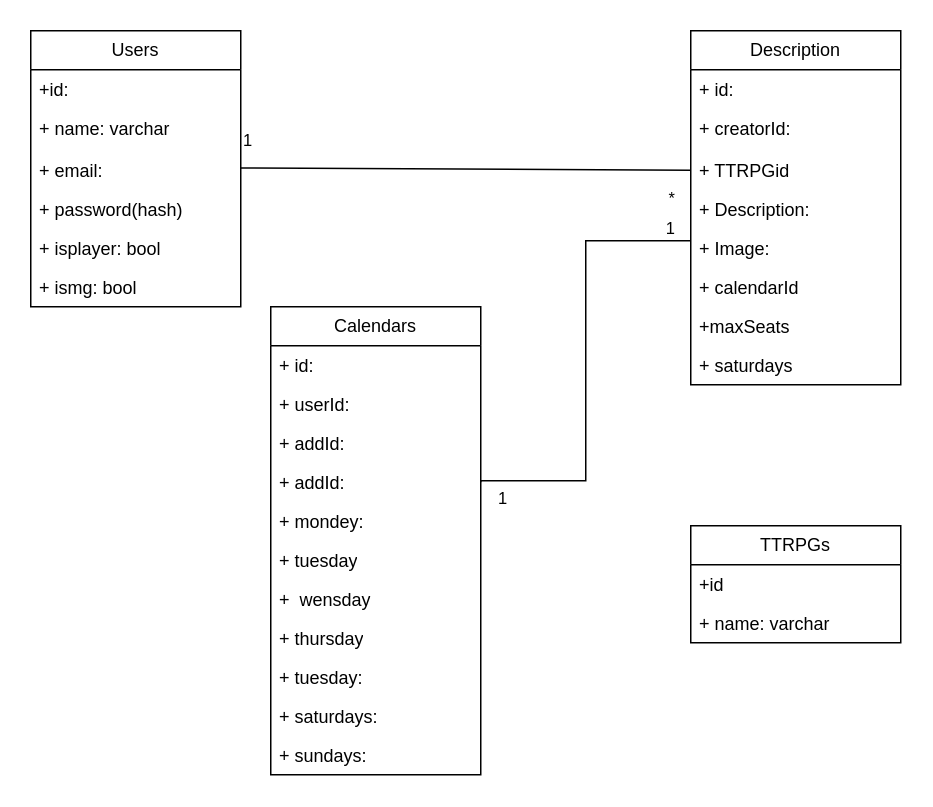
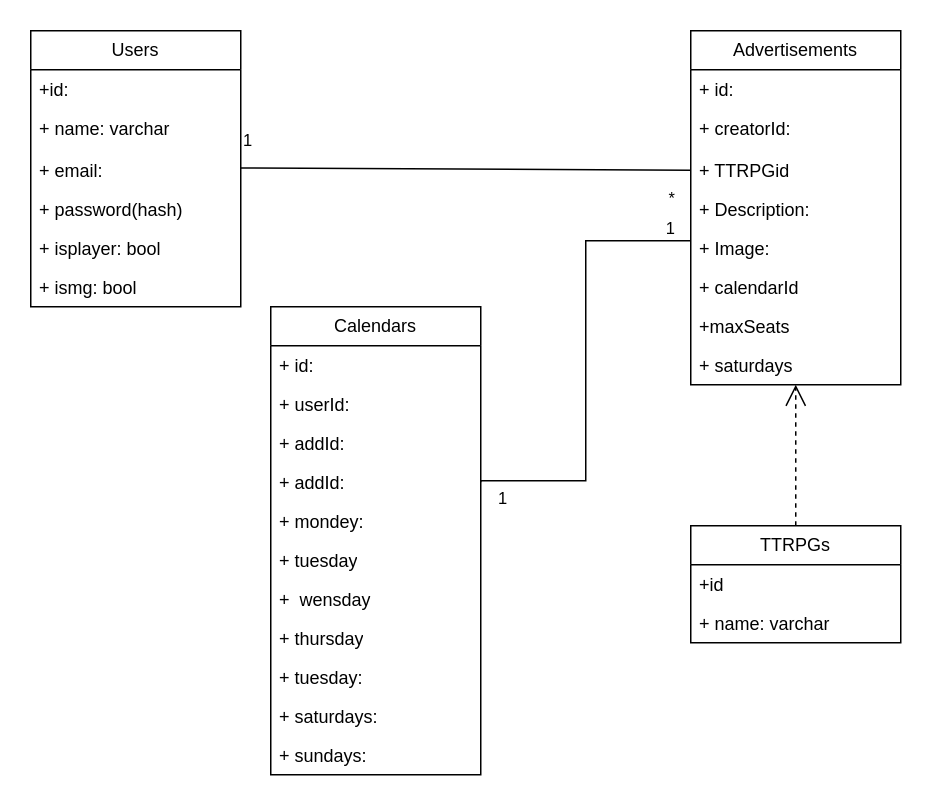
- <mxCell id="12" value="Description" style="swimlane;fontStyle=0;childLayout=stackLayout;horizontal=1;startSize=26;fillColor=none;horizontalStack=0;resizeParent=1;resizeParentMax=0;resizeLast=0;collapsible=1;marginBottom=0;whiteSpace=wrap;html=1;" vertex="1" parent="1"><mxGeometry x="460" y="20" width="140" height="236" as="geometry" /></mxCell>
+ <mxCell id="12" value="Advertisements" style="swimlane;fontStyle=0;childLayout=stackLayout;horizontal=1;startSize=26;fillColor=none;horizontalStack=0;resizeParent=1;resizeParentMax=0;resizeLast=0;collapsible=1;marginBottom=0;whiteSpace=wrap;html=1;" vertex="1" parent="1"><mxGeometry x="460" y="20" width="140" height="236" as="geometry" /></mxCell>
+ <mxCell id="39" value="" style="endArrow=open;endSize=12;dashed=1;html=1;rounded=0;exitX=0.5;exitY=0;exitDx=0;exitDy=0;" edge="1" parent="1" source="9" target="20"><mxGeometry width="160" relative="1" as="geometry"><mxPoint x="330" y="260" as="sourcePoint" /><mxPoint x="530" y="270" as="targetPoint" /><Array as="points"><mxPoint x="530" y="320" /></Array></mxGeometry></mxCell>
